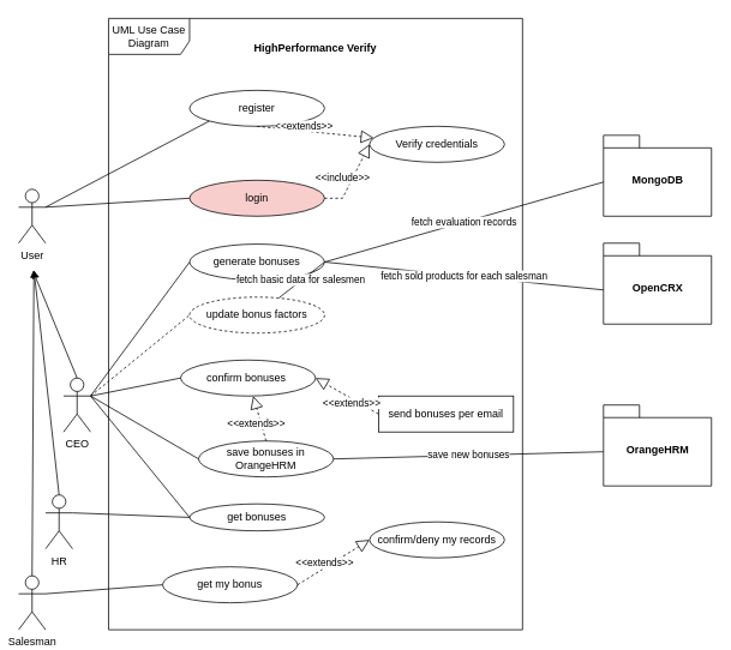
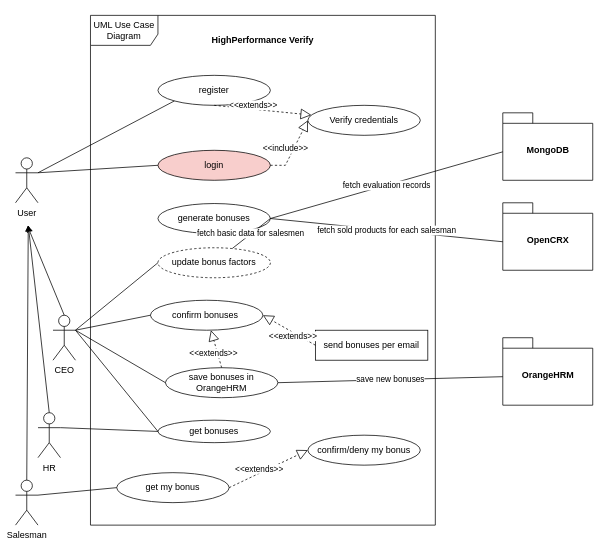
- <mxCell id="11" value="" style="endArrow=none;html=1;rounded=0;exitX=1;exitY=0.333;exitDx=0;exitDy=0;exitPerimeter=0;entryX=0;entryY=0.5;entryDx=0;entryDy=0;" parent="1" source="26" target="10" edge="1"><mxGeometry width="50" height="50" relative="1" as="geometry"><mxPoint x="380" y="370" as="sourcePoint" /><mxPoint x="430" y="320" as="targetPoint" /></mxGeometry></mxCell>
- <mxCell id="21" value="" style="endArrow=none;html=1;rounded=0;exitX=1;exitY=0.333;exitDx=0;exitDy=0;exitPerimeter=0;entryX=0;entryY=0.5;entryDx=0;entryDy=0;dashed=1;" parent="1" source="26" target="20" edge="1"><mxGeometry width="50" height="50" relative="1" as="geometry"><mxPoint x="380" y="390" as="sourcePoint" /><mxPoint x="430" y="340" as="targetPoint" /></mxGeometry></mxCell>
+ <mxCell id="21" value="" style="endArrow=none;html=1;rounded=0;exitX=1;exitY=0.333;exitDx=0;exitDy=0;exitPerimeter=0;entryX=0;entryY=0.5;entryDx=0;entryDy=0;" parent="1" source="26" target="20" edge="1"><mxGeometry width="50" height="50" relative="1" as="geometry"><mxPoint x="380" y="390" as="sourcePoint" /><mxPoint x="430" y="340" as="targetPoint" /></mxGeometry></mxCell>
- <mxCell id="41" value="confirm/deny my records" style="ellipse;whiteSpace=wrap;html=1;" vertex="1" parent="1"><mxGeometry x="410" y="580" width="150" height="40" as="geometry" /></mxCell>
+ <mxCell id="41" value="confirm/deny my bonus" style="ellipse;whiteSpace=wrap;html=1;" vertex="1" parent="1"><mxGeometry x="410" y="580" width="150" height="40" as="geometry" /></mxCell>
- <mxCell id="32" value="get my bonus" style="ellipse;whiteSpace=wrap;html=1;" parent="1" vertex="1"><mxGeometry x="180" y="630" width="150" height="40" as="geometry" /></mxCell>
+ <mxCell id="32" value="get my bonus" style="ellipse;whiteSpace=wrap;html=1;" parent="1" vertex="1"><mxGeometry x="155" y="630" width="150" height="40" as="geometry" /></mxCell>
